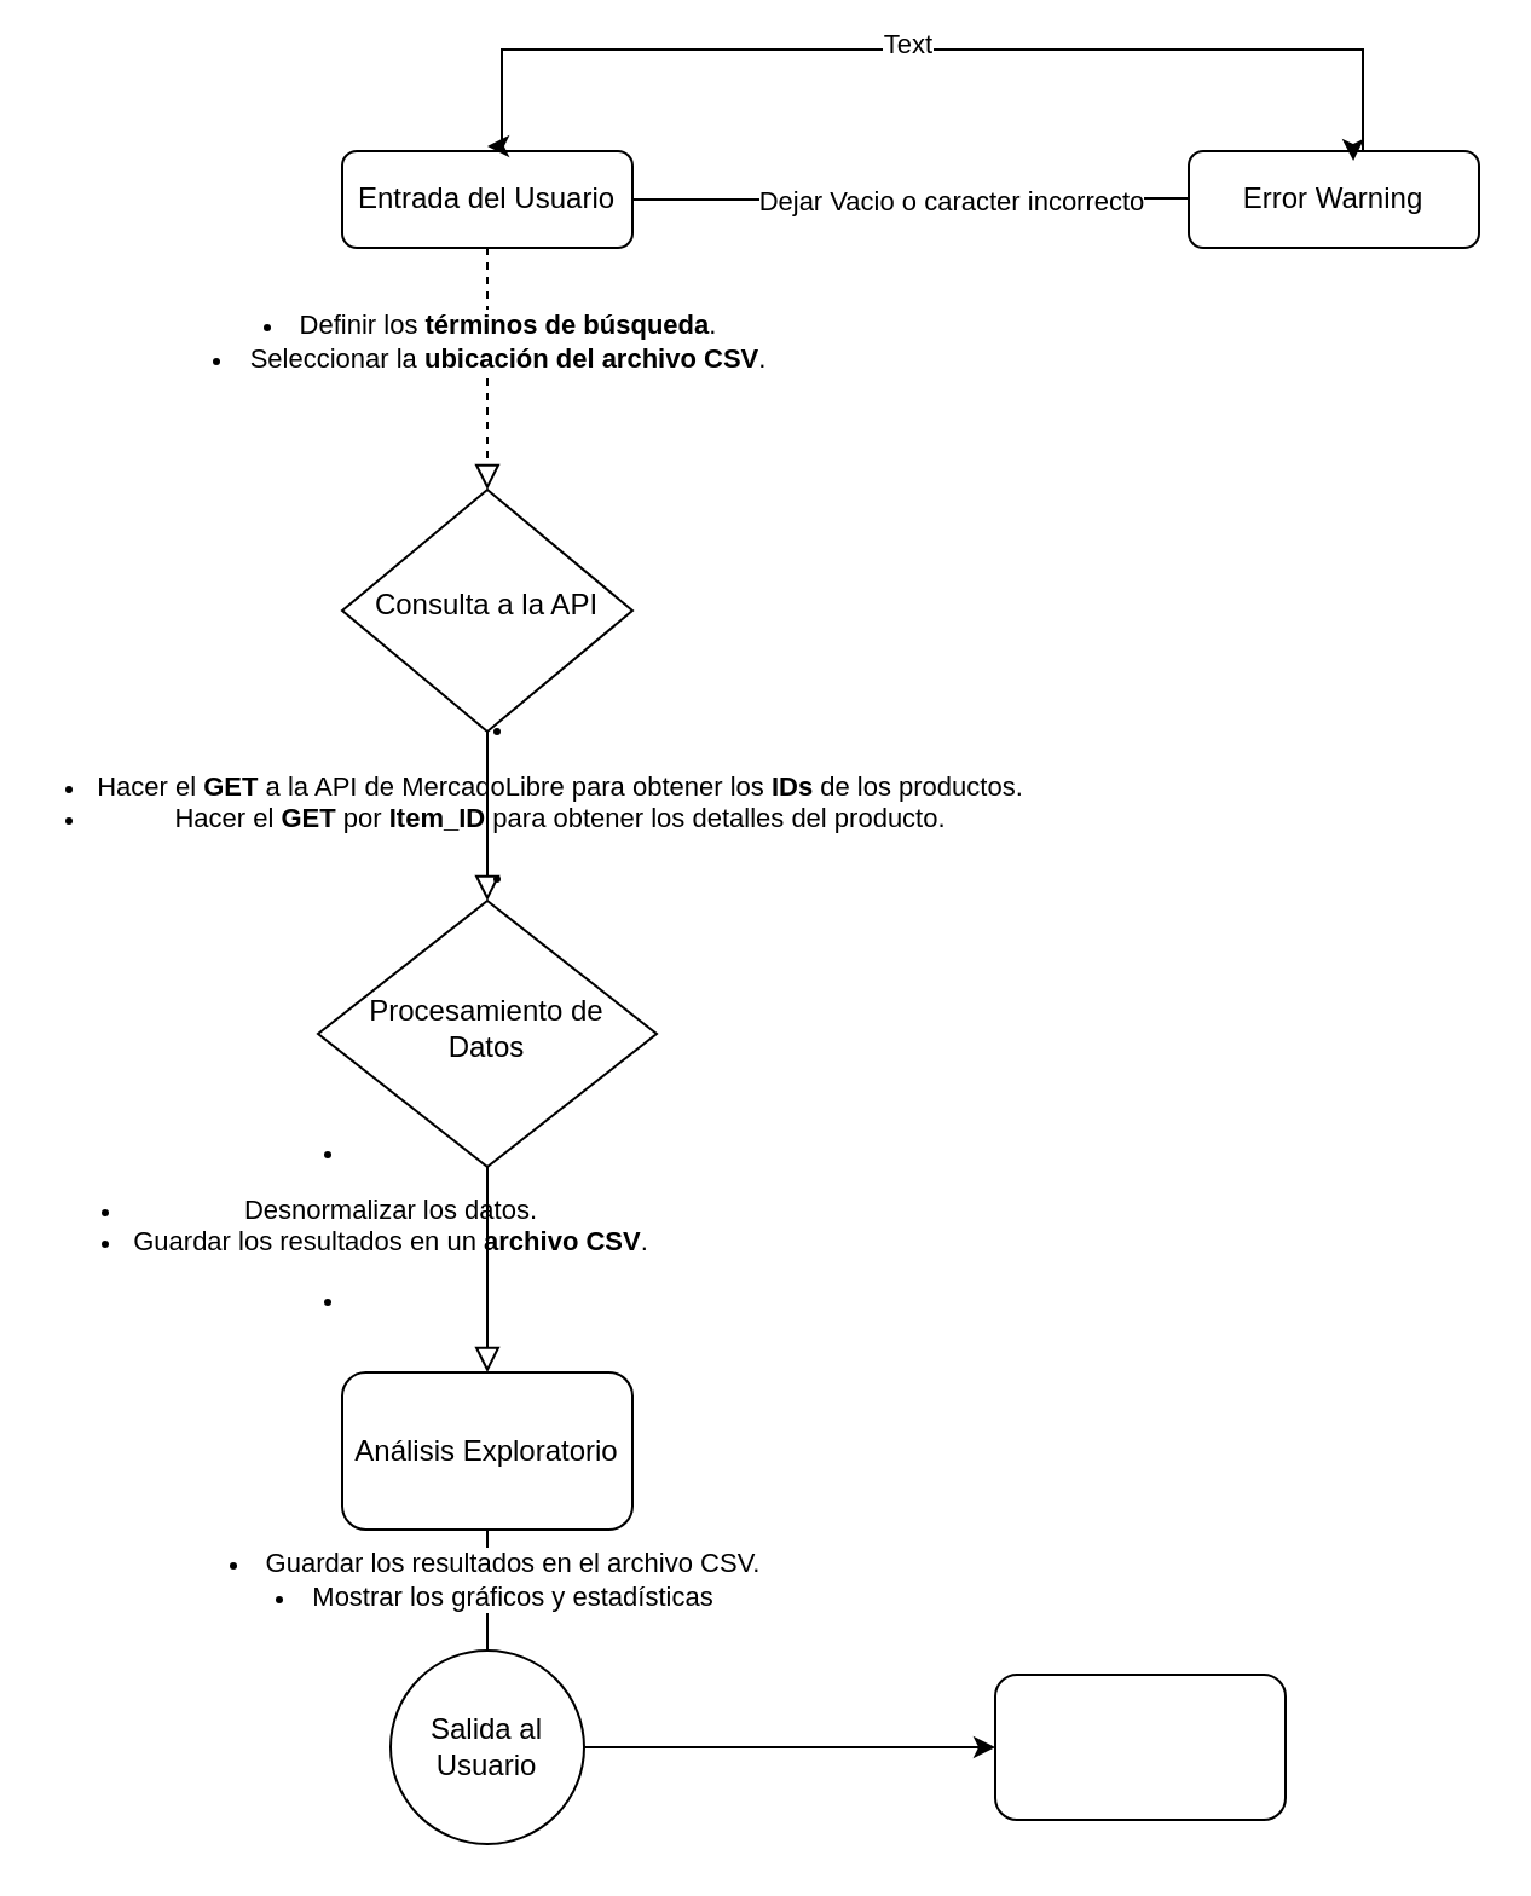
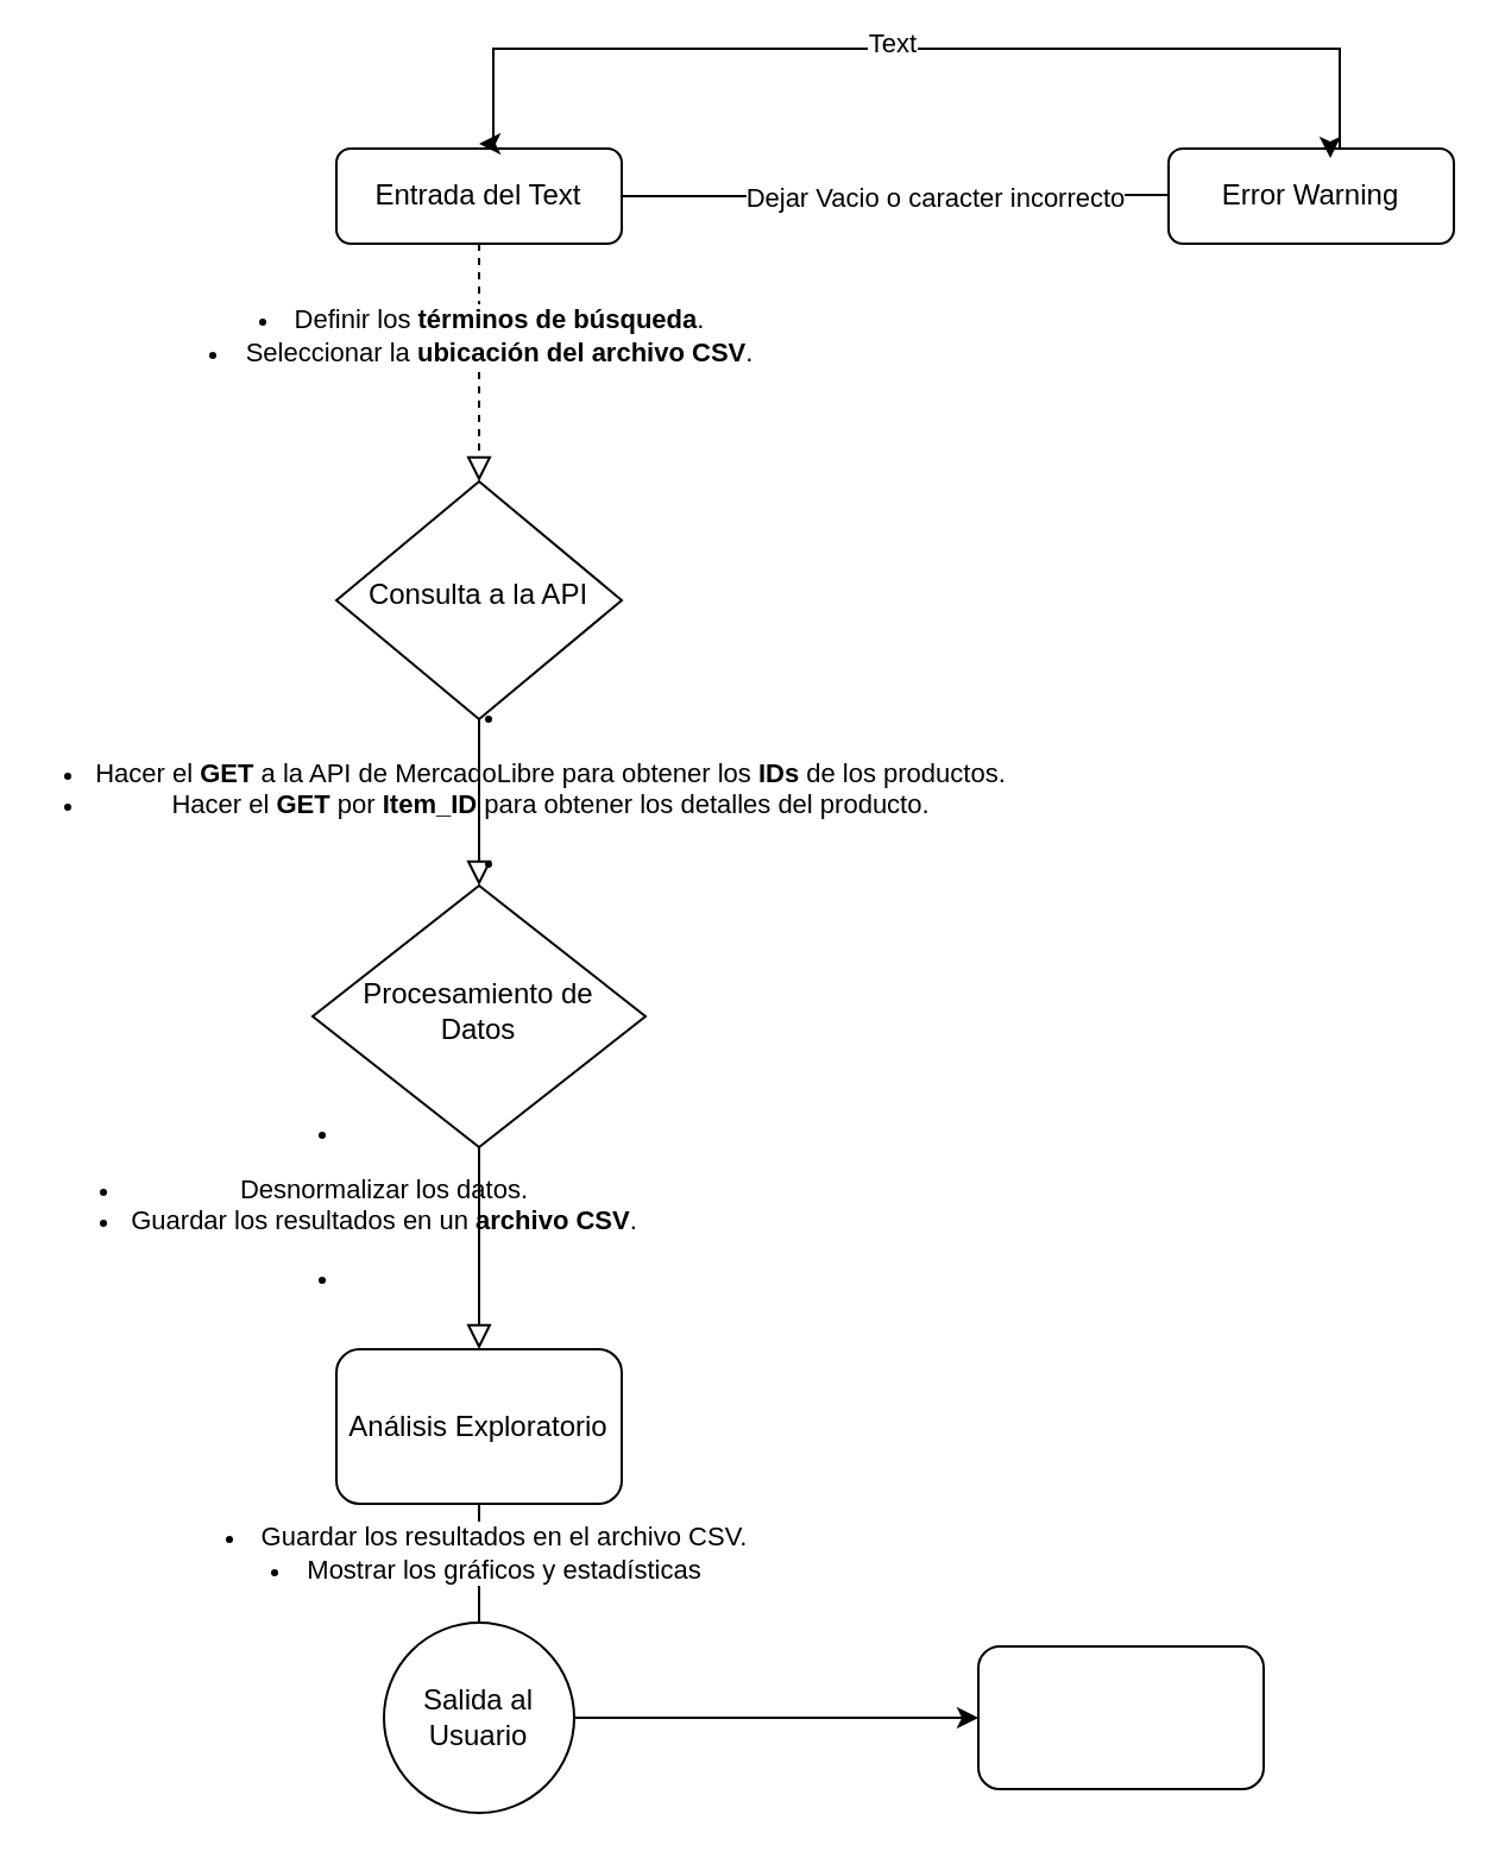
- <mxCell id="5" value="Entrada del Usuario" style="rounded=1;whiteSpace=wrap;html=1;fontSize=12;glass=0;strokeWidth=1;shadow=0;" parent="1" vertex="1"><mxGeometry x="30" y="62" width="120" height="40" as="geometry" /></mxCell>
+ <mxCell id="5" value="Entrada del Text" style="rounded=1;whiteSpace=wrap;html=1;fontSize=12;glass=0;strokeWidth=1;shadow=0;" parent="1" vertex="1"><mxGeometry x="30" y="62" width="120" height="40" as="geometry" /></mxCell>
